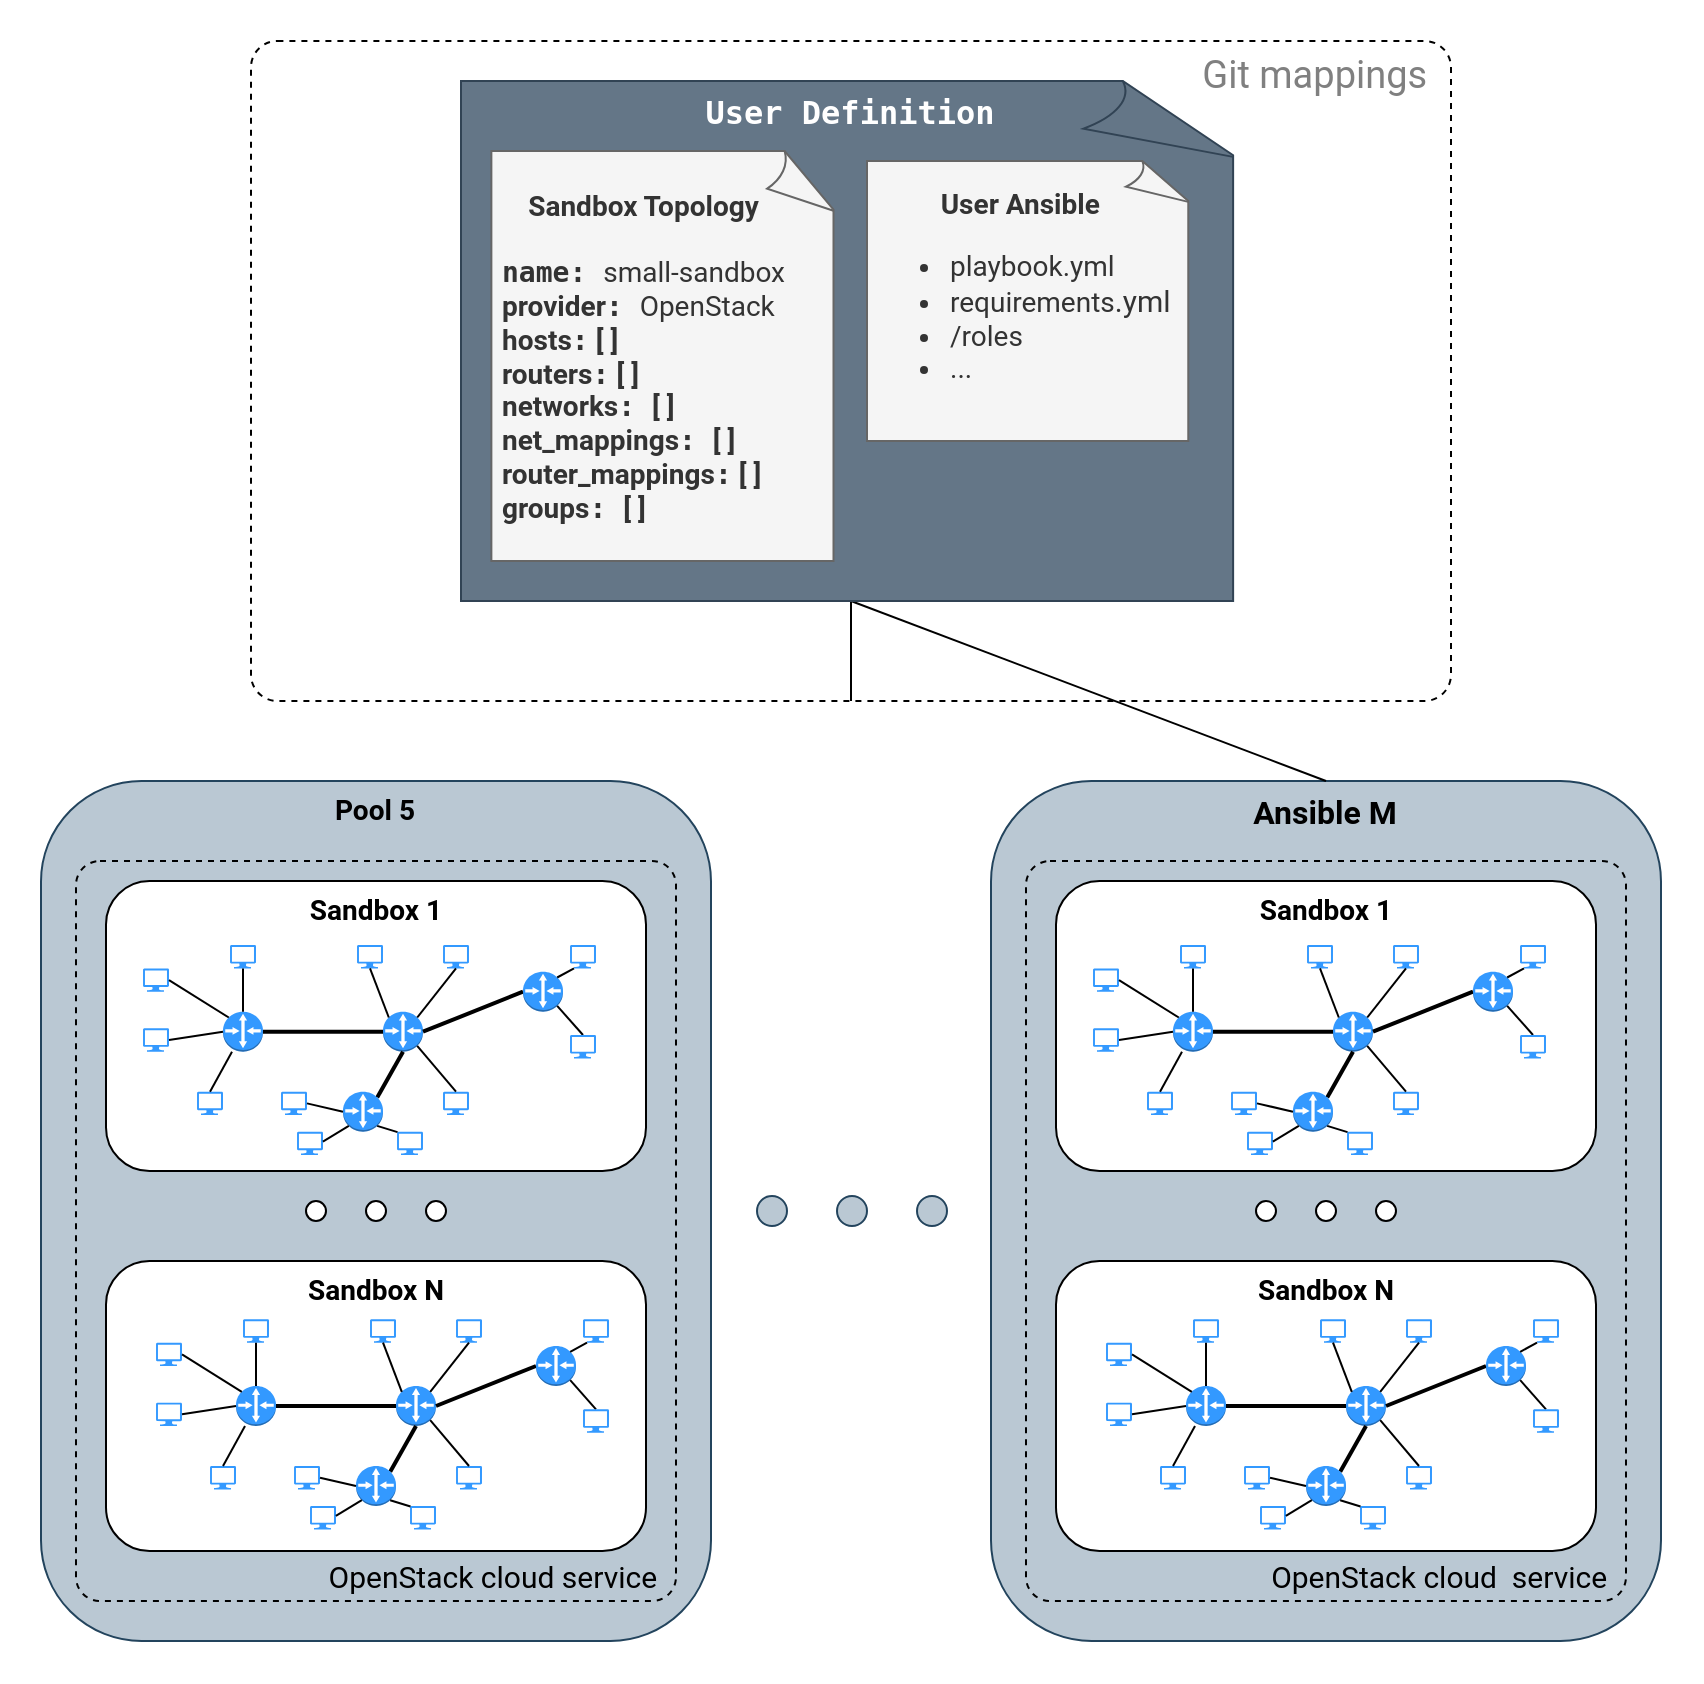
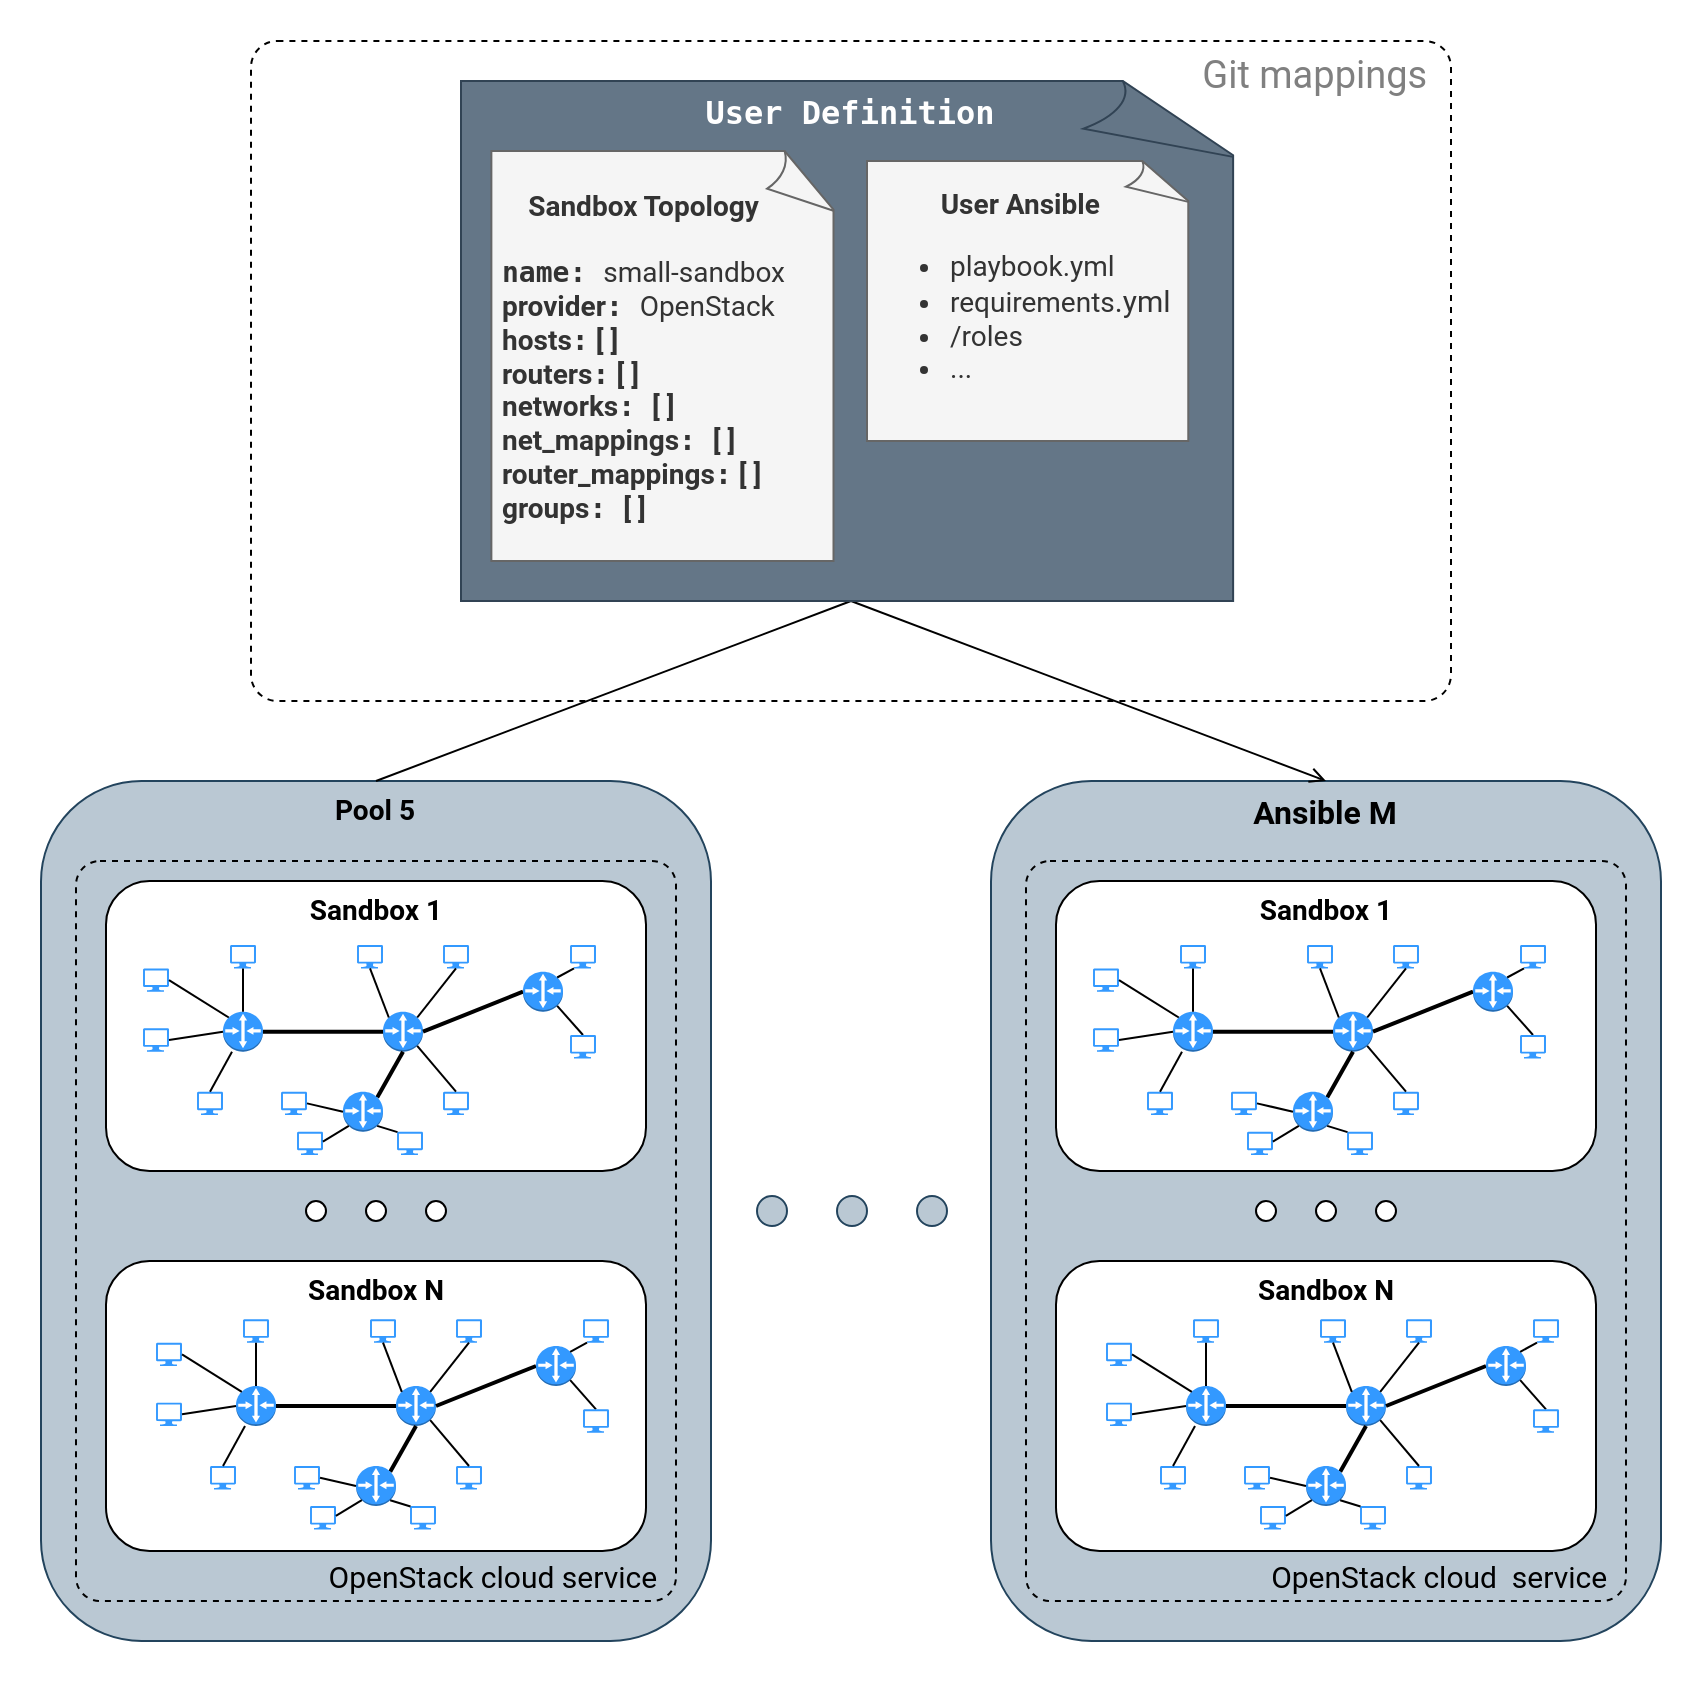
- <mxCell id="111" style="edgeStyle=none;rounded=0;orthogonalLoop=1;jettySize=auto;html=1;exitX=0.5;exitY=1;exitDx=0;exitDy=0;exitPerimeter=0;endArrow=none;endFill=0;strokeWidth=1;fontFamily=Roboto;fontSize=19;fontColor=#808080;" parent="1" source="112" target="6" edge="1"><mxGeometry relative="1" as="geometry" /></mxCell>
+ <mxCell id="111" style="edgeStyle=none;rounded=0;orthogonalLoop=1;jettySize=auto;html=1;exitX=0.5;exitY=1;exitDx=0;exitDy=0;exitPerimeter=0;entryX=0.5;entryY=0;entryDx=0;entryDy=0;endArrow=none;endFill=0;strokeWidth=1;fontFamily=Roboto;fontSize=19;fontColor=#808080;" parent="1" source="112" target="2" edge="1"><mxGeometry relative="1" as="geometry" /></mxCell>
- <mxCell id="110" style="edgeStyle=none;rounded=0;orthogonalLoop=1;jettySize=auto;html=1;exitX=0.5;exitY=1;exitDx=0;exitDy=0;exitPerimeter=0;entryX=0.5;entryY=0;entryDx=0;entryDy=0;endArrow=none;endFill=0;strokeWidth=1;fontFamily=Roboto;fontSize=19;fontColor=#808080;" parent="1" source="112" target="4" edge="1"><mxGeometry relative="1" as="geometry" /></mxCell>
+ <mxCell id="110" style="edgeStyle=none;rounded=0;orthogonalLoop=1;jettySize=auto;html=1;exitX=0.5;exitY=1;exitDx=0;exitDy=0;exitPerimeter=0;entryX=0.5;entryY=0;entryDx=0;entryDy=0;endArrow=open;endFill=0;strokeWidth=1;fontFamily=Roboto;fontSize=19;fontColor=#808080;" parent="1" source="112" target="4" edge="1"><mxGeometry relative="1" as="geometry" /></mxCell>
